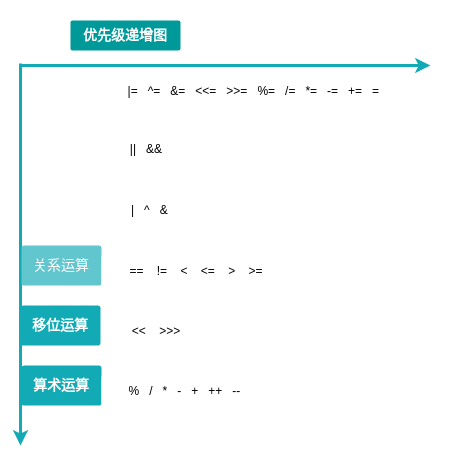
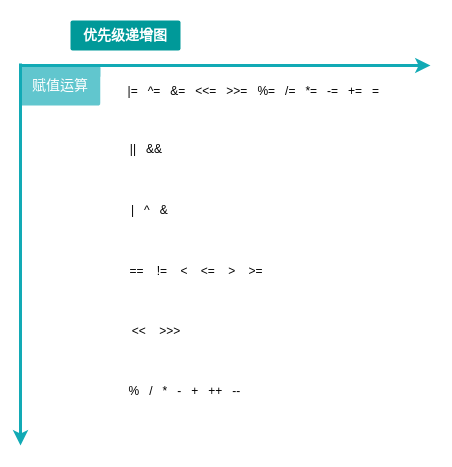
- <mxCell id="2" value="赋值运算" style="rounded=1;whiteSpace=wrap;html=1;shadow=0;labelBackgroundColor=none;strokeColor=none;strokeWidth=3;fillColor=#ffffff;fontFamily=Helvetica;fontSize=14;fontColor=#FFFFFF;align=center;spacing=5;fontStyle=0;arcSize=7;perimeterSpacing=2;" parent="1" vertex="1"><mxGeometry x="20" y="65" width="80" height="40" as="geometry" /></mxCell>
+ <mxCell id="2" value="赋值运算" style="rounded=1;whiteSpace=wrap;html=1;shadow=0;labelBackgroundColor=none;strokeColor=none;strokeWidth=3;fillColor=#61c6ce;fontFamily=Helvetica;fontSize=14;fontColor=#FFFFFF;align=center;spacing=5;fontStyle=0;arcSize=7;perimeterSpacing=2;" parent="1" vertex="1"><mxGeometry x="20" y="65" width="80" height="40" as="geometry" /></mxCell>
- <mxCell id="9" value="关系运算" style="rounded=1;whiteSpace=wrap;html=1;shadow=0;labelBackgroundColor=none;strokeColor=none;strokeWidth=3;fillColor=#61c6ce;fontFamily=Helvetica;fontSize=14;fontColor=#FFFFFF;align=center;spacing=5;fontStyle=0;arcSize=7;perimeterSpacing=2;" parent="1" vertex="1"><mxGeometry x="21" y="245" width="80" height="40" as="geometry" /></mxCell>
- <mxCell id="14" value="移位运算" style="rounded=1;whiteSpace=wrap;html=1;shadow=0;labelBackgroundColor=none;strokeColor=none;strokeWidth=3;fillColor=#12aab5;fontFamily=Helvetica;fontSize=14;fontColor=#FFFFFF;align=center;spacing=5;fontStyle=1;arcSize=7;perimeterSpacing=2;" parent="1" vertex="1"><mxGeometry x="20" y="305" width="80" height="40" as="geometry" /></mxCell>
- <mxCell id="12" value="算术运算" style="rounded=1;whiteSpace=wrap;html=1;shadow=0;labelBackgroundColor=none;strokeColor=none;strokeWidth=3;fillColor=#12aab5;fontFamily=Helvetica;fontSize=14;fontColor=#FFFFFF;align=center;spacing=5;fontStyle=1;arcSize=7;perimeterSpacing=2;" parent="1" vertex="1"><mxGeometry x="21" y="365" width="80" height="40" as="geometry" /></mxCell>
